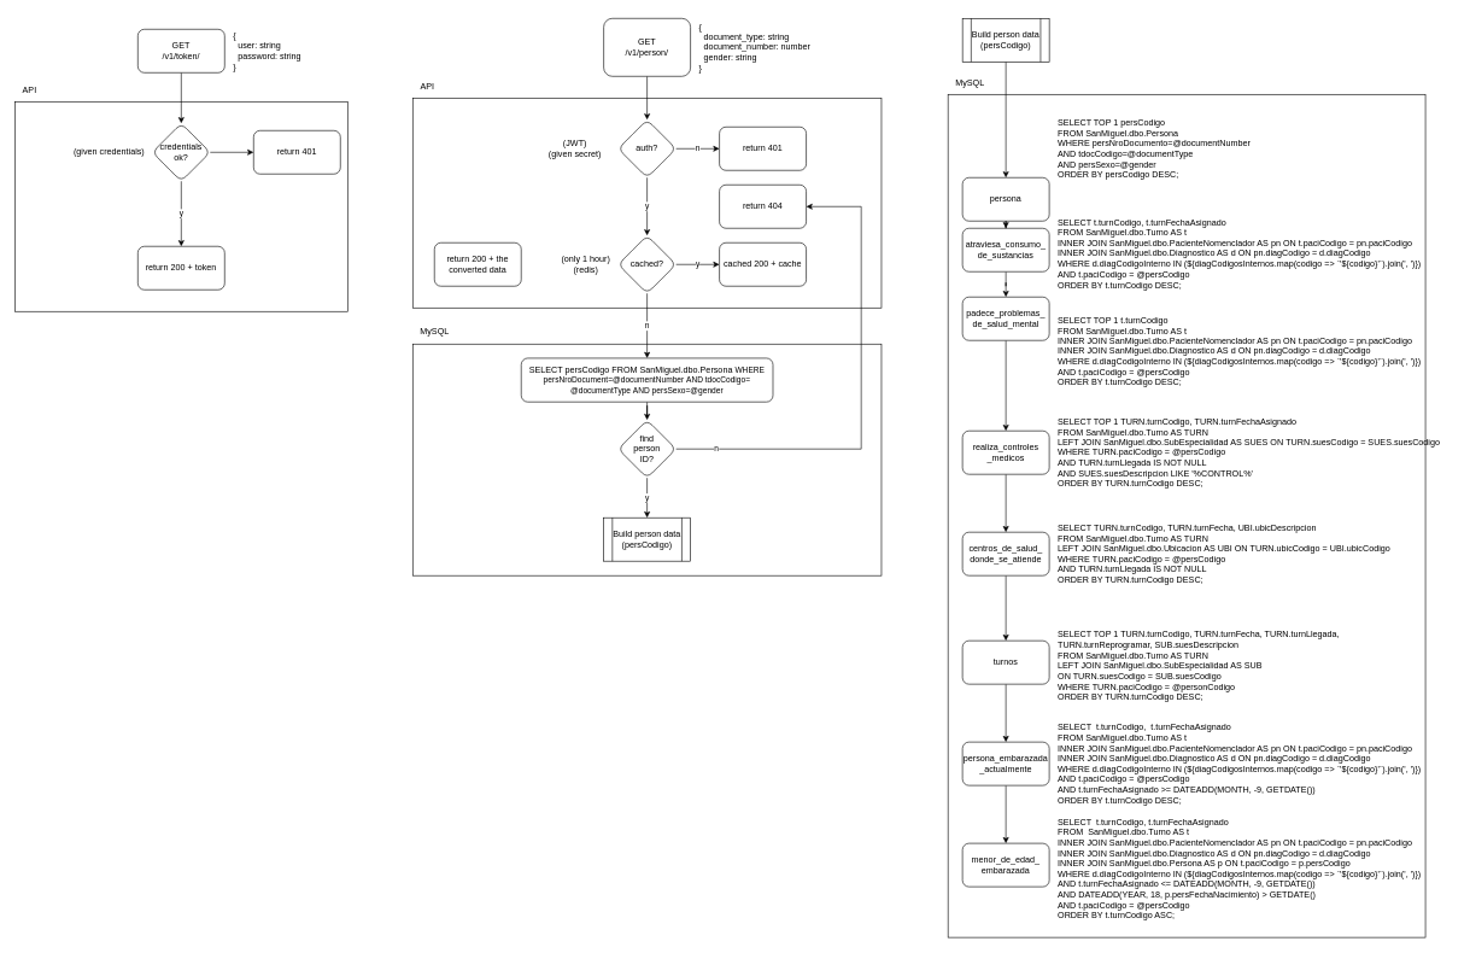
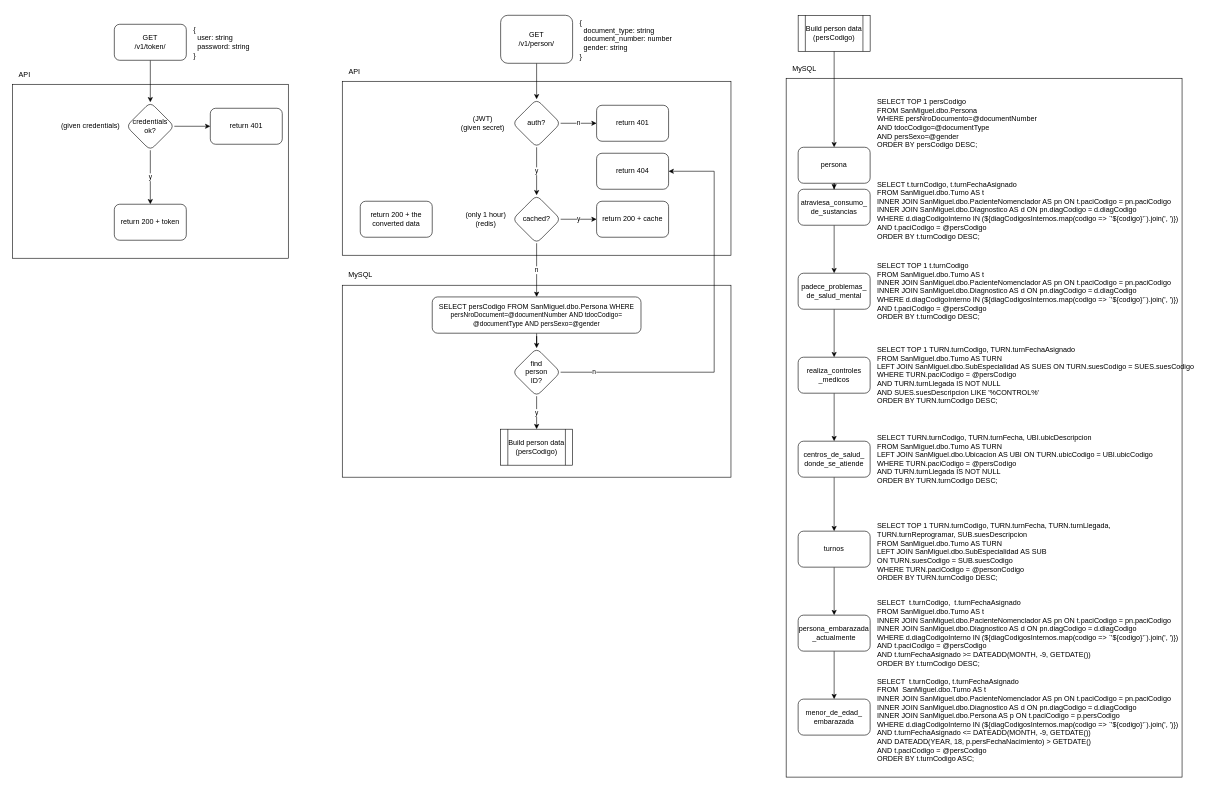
- <mxCell id="19" value="(JWT)&lt;br&gt;(given secret)" style="text;html=1;align=center;verticalAlign=middle;resizable=0;points=[];autosize=1;strokeColor=none;fillColor=none;" parent="1" vertex="1"><mxGeometry x="744" y="185" width="100" height="40" as="geometry" /></mxCell>
+ <mxCell id="19" value="(JWT)&lt;br&gt;(given secret)" style="text;html=1;align=center;verticalAlign=middle;resizable=0;points=[];autosize=1;strokeColor=none;fillColor=none;" parent="1" vertex="1"><mxGeometry x="754" y="185" width="100" height="40" as="geometry" /></mxCell>
- <mxCell id="18" value="cached 200 + cache" style="whiteSpace=wrap;html=1;rounded=1;" parent="1" vertex="1"><mxGeometry x="994" y="335" width="120" height="60" as="geometry" /></mxCell>
+ <mxCell id="18" value="return 200 + cache" style="whiteSpace=wrap;html=1;rounded=1;" parent="1" vertex="1"><mxGeometry x="994" y="335" width="120" height="60" as="geometry" /></mxCell>
- <mxCell id="52" value="padece_problemas_&lt;br&gt;de_salud_mental" style="rounded=1;whiteSpace=wrap;html=1;" vertex="1" parent="1"><mxGeometry x="1330" y="410" width="120" height="60" as="geometry" /></mxCell>
+ <mxCell id="52" value="padece_problemas_&lt;br&gt;de_salud_mental" style="rounded=1;whiteSpace=wrap;html=1;" vertex="1" parent="1"><mxGeometry x="1330" y="455" width="120" height="60" as="geometry" /></mxCell>
